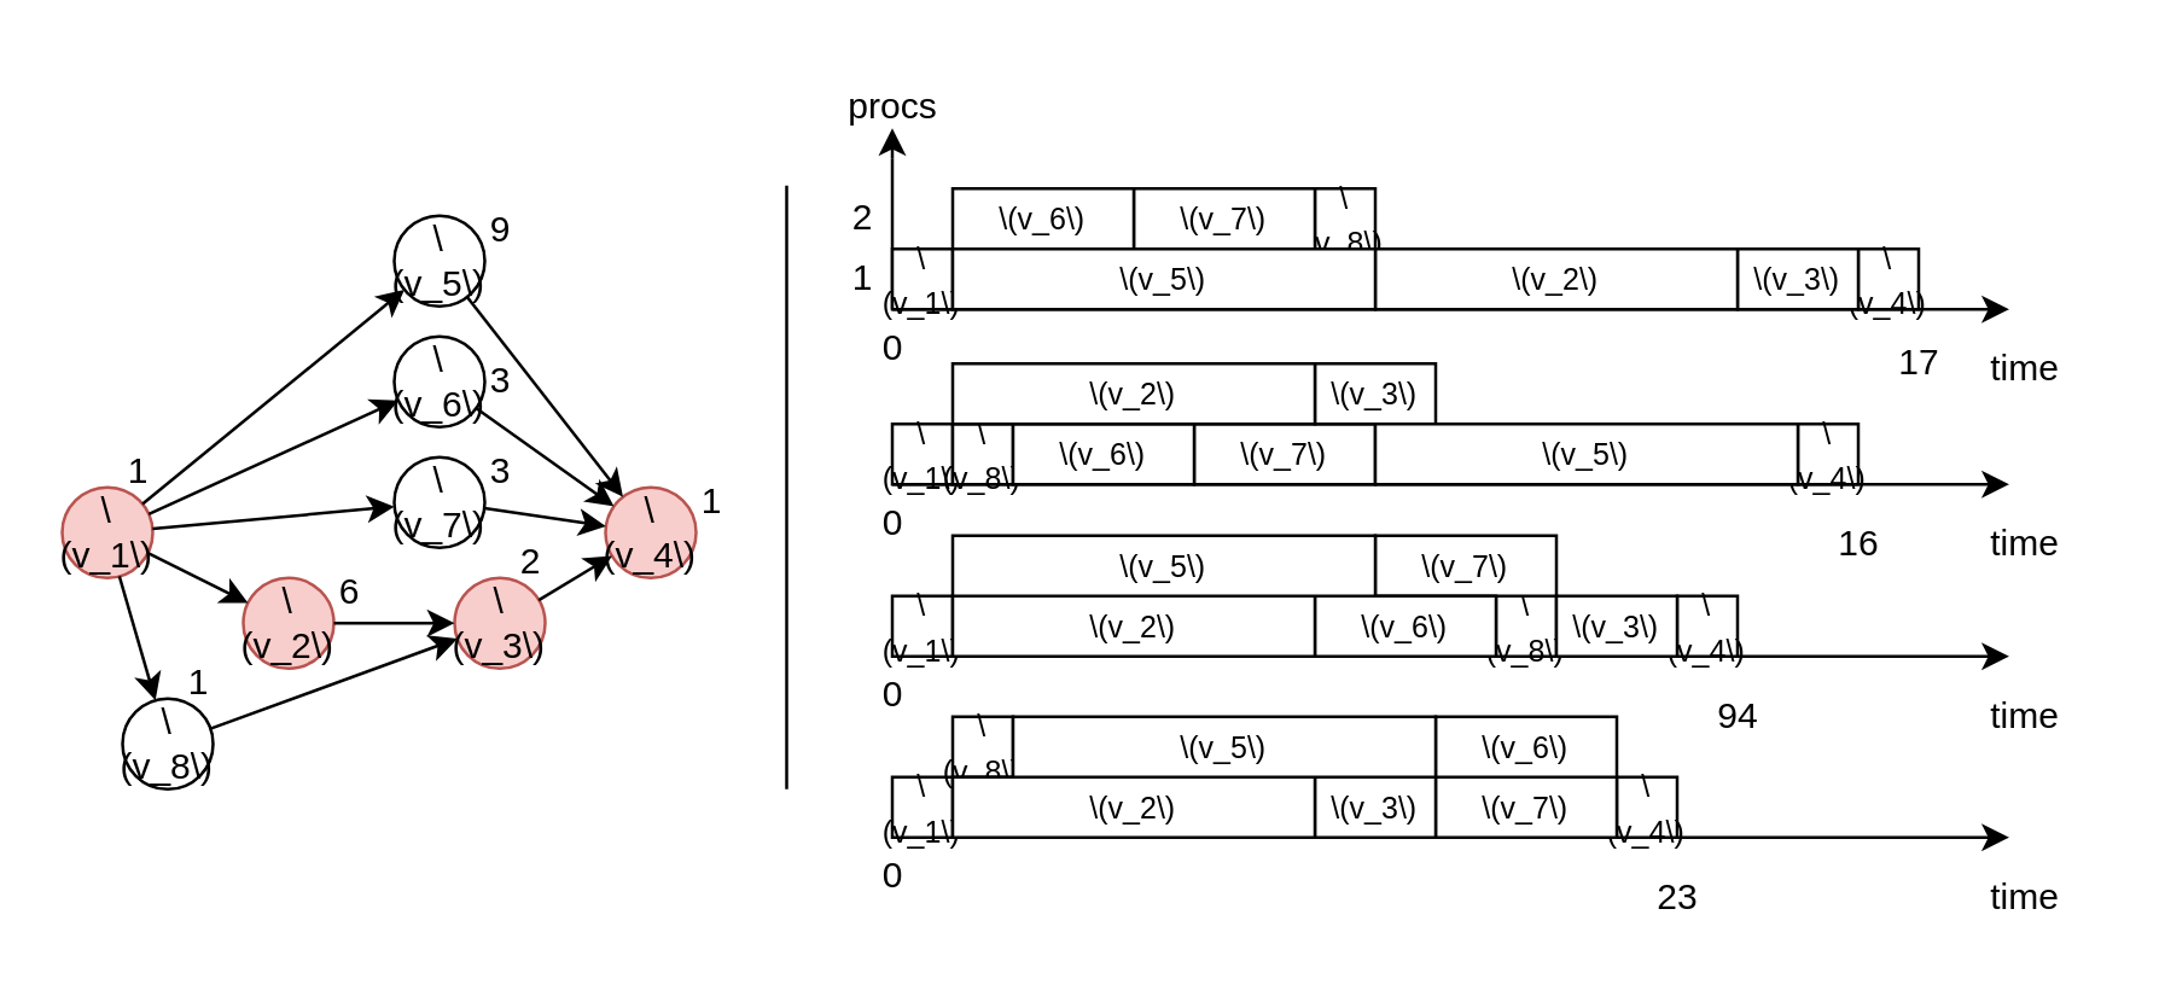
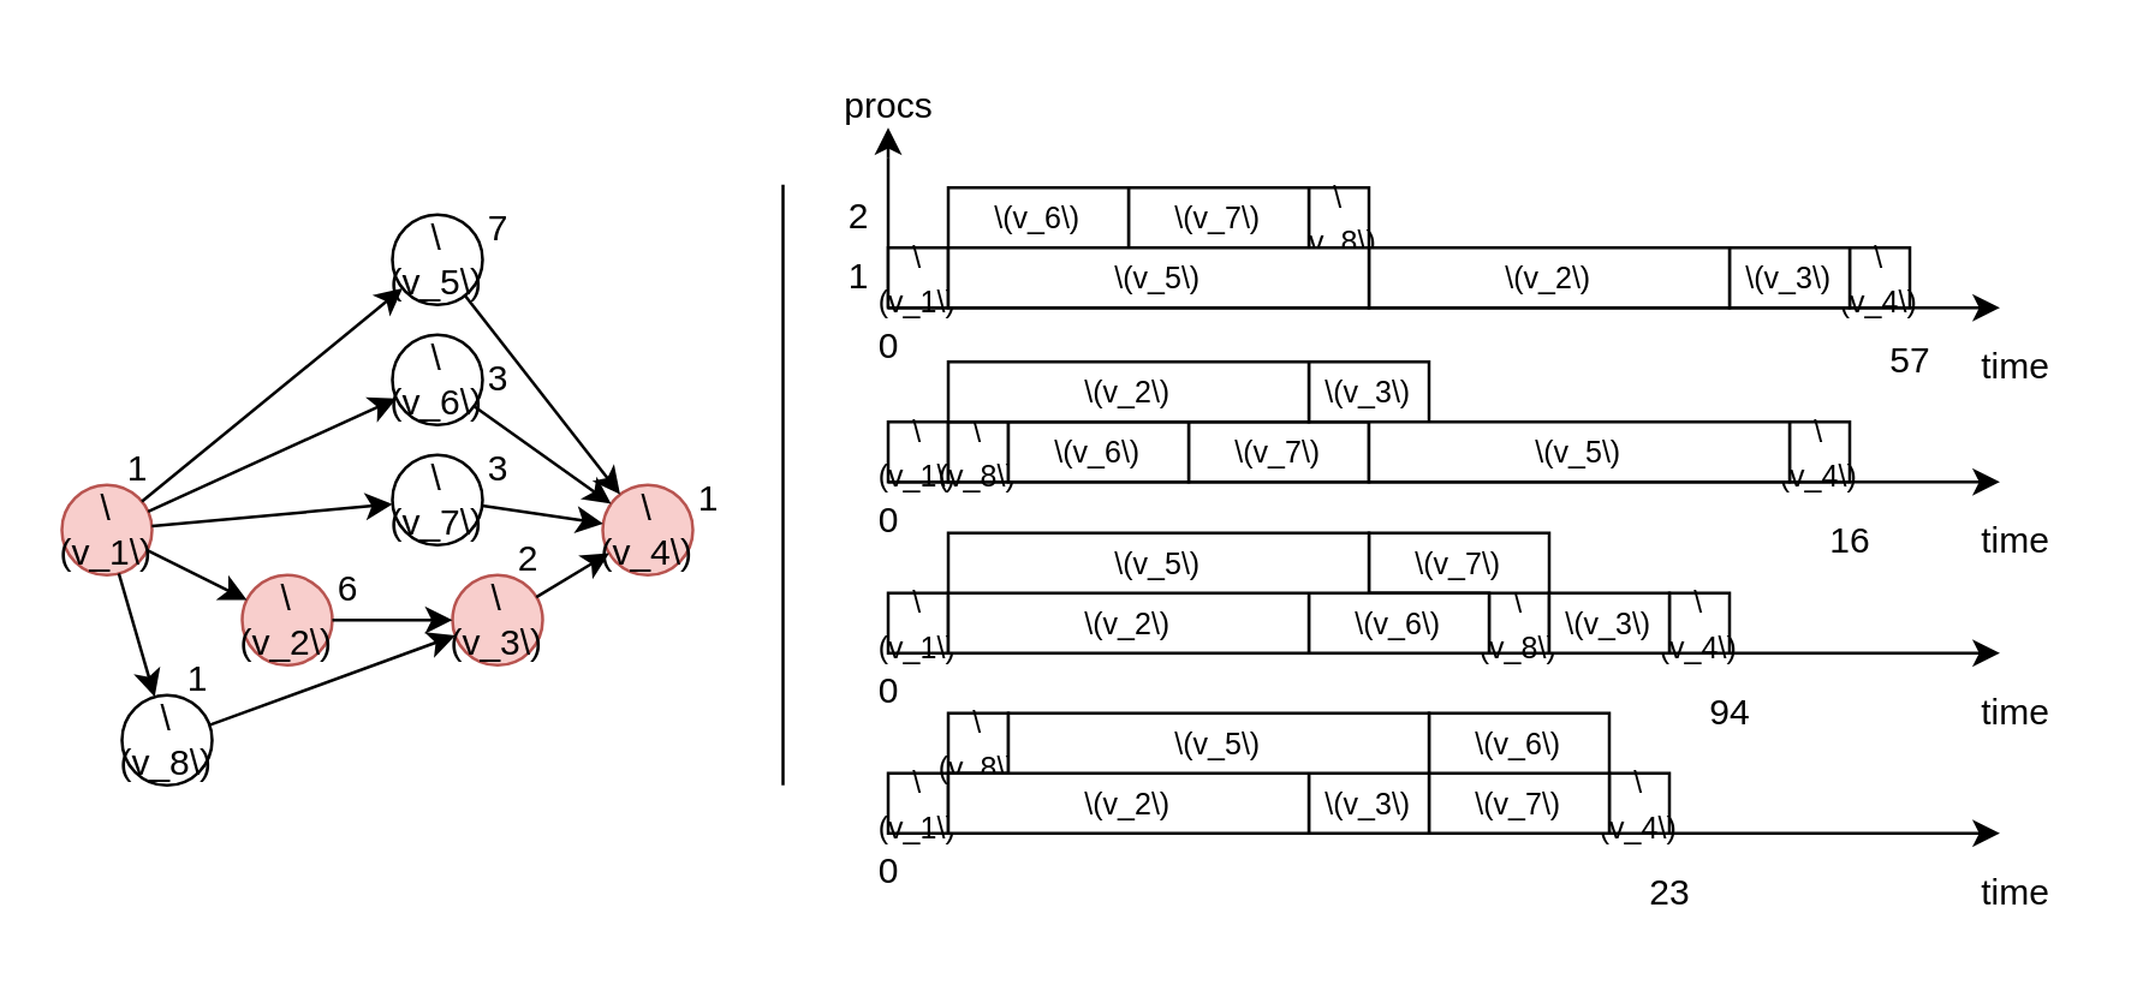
- <mxCell id="22" value="9" style="text;html=1;align=center;verticalAlign=middle;resizable=0;points=[];autosize=1;strokeColor=none;fillColor=none;" vertex="1" parent="1"><mxGeometry x="150" y="61" width="30" height="30" as="geometry" /></mxCell>
+ <mxCell id="22" value="7" style="text;html=1;align=center;verticalAlign=middle;resizable=0;points=[];autosize=1;strokeColor=none;fillColor=none;" vertex="1" parent="1"><mxGeometry x="150" y="61" width="30" height="30" as="geometry" /></mxCell>
- <mxCell id="47" value="17" style="text;html=1;align=center;verticalAlign=middle;resizable=0;points=[];autosize=1;strokeColor=none;fillColor=none;" vertex="1" parent="1"><mxGeometry x="615" y="105" width="40" height="30" as="geometry" /></mxCell>
+ <mxCell id="47" value="57" style="text;html=1;align=center;verticalAlign=middle;resizable=0;points=[];autosize=1;strokeColor=none;fillColor=none;" vertex="1" parent="1"><mxGeometry x="615" y="105" width="40" height="30" as="geometry" /></mxCell>
